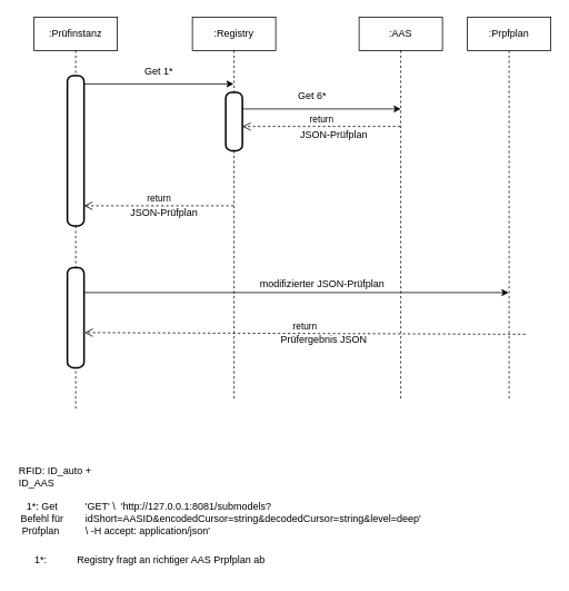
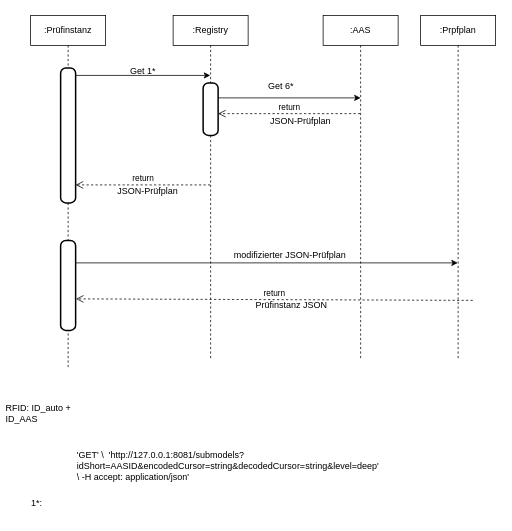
- <mxCell id="12" value="Get 1*" style="text;html=1;align=center;verticalAlign=middle;whiteSpace=wrap;rounded=0;" vertex="1" parent="1"><mxGeometry x="160" y="75" width="60" height="20" as="geometry" /></mxCell>
+ <mxCell id="12" value="Get 1*" style="text;html=1;align=center;verticalAlign=middle;whiteSpace=wrap;rounded=0;" vertex="1" parent="1"><mxGeometry x="160" y="85" width="60" height="20" as="geometry" /></mxCell>
- <mxCell id="25" value="Prüfergebnis JSON" style="text;html=1;align=center;verticalAlign=middle;whiteSpace=wrap;rounded=0;" vertex="1" parent="1"><mxGeometry x="323" y="392" width="130" height="30" as="geometry" /></mxCell>
+ <mxCell id="25" value="Prüfinstanz JSON" style="text;html=1;align=center;verticalAlign=middle;whiteSpace=wrap;rounded=0;" vertex="1" parent="1"><mxGeometry x="323" y="392" width="130" height="30" as="geometry" /></mxCell>
- <mxCell id="16" value="RFID: ID_auto + ID_AAS" style="text;html=1;align=left;verticalAlign=middle;whiteSpace=wrap;rounded=0;" vertex="1" parent="1"><mxGeometry x="20" y="556" width="130" height="30" as="geometry" /></mxCell>
+ <mxCell id="16" value="RFID: ID_auto + ID_AAS" style="text;html=1;align=left;verticalAlign=middle;whiteSpace=wrap;rounded=0;" vertex="1" parent="1"><mxGeometry x="5" y="536" width="130" height="30" as="geometry" /></mxCell>
- <mxCell id="13" value="1*: Get Befehl für Prüfplan&amp;nbsp;" style="text;html=1;align=center;verticalAlign=middle;whiteSpace=wrap;rounded=0;" vertex="1" parent="1"><mxGeometry x="20" y="606" width="60" height="30" as="geometry" /></mxCell>
- <mxCell id="17" value="Registry fragt an richtiger AAS Prpfplan ab" style="text;html=1;align=left;verticalAlign=middle;whiteSpace=wrap;rounded=0;" vertex="1" parent="1"><mxGeometry x="90" y="656" width="300" height="30" as="geometry" /></mxCell>
